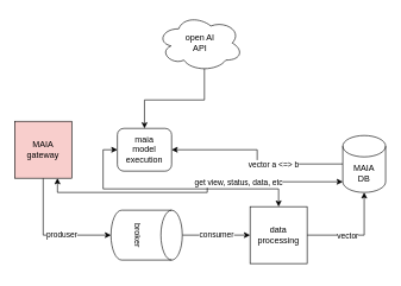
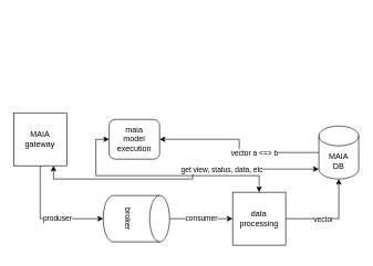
- <mxCell id="18" value="open AI&lt;br&gt;API" style="ellipse;shape=cloud;whiteSpace=wrap;html=1;" vertex="1" parent="1"><mxGeometry x="220" y="20" width="120" height="80" as="geometry" /></mxCell>
- <mxCell id="17" style="edgeStyle=orthogonalEdgeStyle;rounded=0;orthogonalLoop=1;jettySize=auto;html=1;exitX=0.55;exitY=0.95;exitDx=0;exitDy=0;exitPerimeter=0;" edge="1" parent="1" source="18" target="16"><mxGeometry relative="1" as="geometry" /></mxCell>
- <mxCell id="6" value="MAIA&lt;br&gt;gateway" style="whiteSpace=wrap;html=1;aspect=fixed;fillColor=#f8cecc;" vertex="1" parent="1"><mxGeometry x="20" y="170" width="80" height="80" as="geometry" /></mxCell>
+ <mxCell id="6" value="MAIA&lt;br&gt;gateway" style="whiteSpace=wrap;html=1;aspect=fixed;" vertex="1" parent="1"><mxGeometry x="20" y="170" width="80" height="80" as="geometry" /></mxCell>
